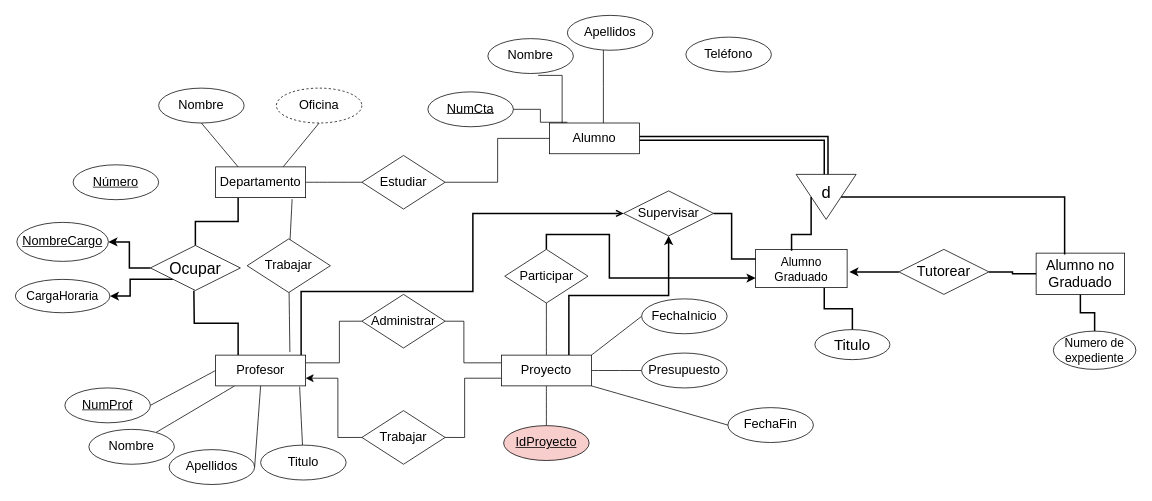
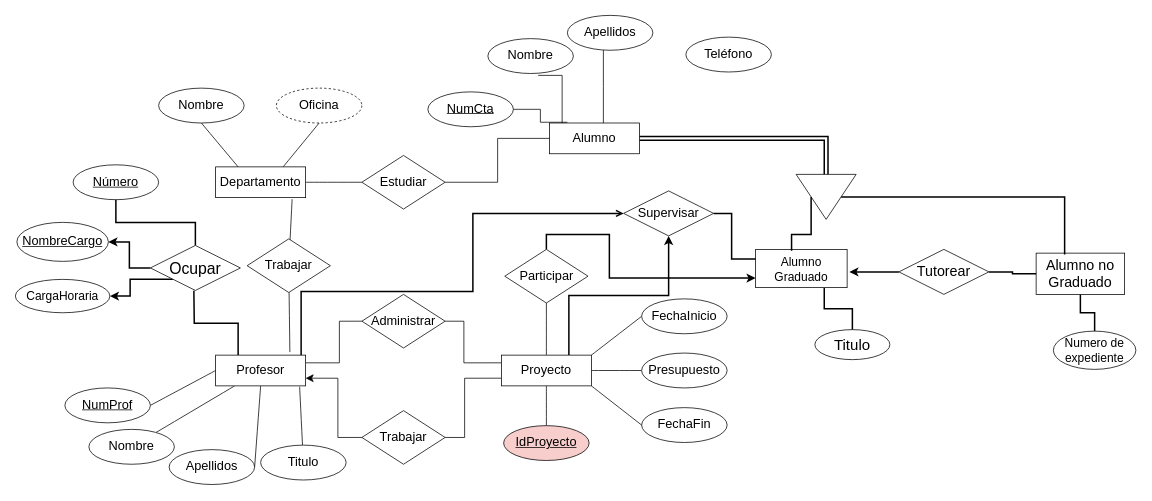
- <mxCell id="54" value="d" style="text;html=1;align=center;verticalAlign=middle;resizable=0;points=[];autosize=1;strokeColor=none;fillColor=none;fontSize=22;" vertex="1" parent="1"><mxGeometry x="1086" y="238" width="30" height="38" as="geometry" /></mxCell>
- <mxCell id="68" style="edgeStyle=orthogonalEdgeStyle;rounded=0;orthogonalLoop=1;jettySize=auto;html=1;exitX=0.5;exitY=0;exitDx=0;exitDy=0;entryX=0.25;entryY=1;entryDx=0;entryDy=0;strokeWidth=2;endArrow=none;startFill=0;" edge="1" parent="1" source="71" target="6"><mxGeometry relative="1" as="geometry" /></mxCell>
+ <mxCell id="68" style="edgeStyle=orthogonalEdgeStyle;rounded=0;orthogonalLoop=1;jettySize=auto;html=1;exitX=0.5;exitY=0;exitDx=0;exitDy=0;strokeWidth=2;endArrow=none;startFill=0;" edge="1" parent="1" source="71" target="40"><mxGeometry relative="1" as="geometry" /></mxCell>
- <mxCell id="47" value="&lt;font style=&quot;font-size: 17px;&quot;&gt;FechaFin&lt;/font&gt;" style="ellipse;whiteSpace=wrap;html=1;" vertex="1" parent="1"><mxGeometry x="970" y="543" width="114" height="46.5" as="geometry" /></mxCell>
+ <mxCell id="47" value="&lt;font style=&quot;font-size: 17px;&quot;&gt;FechaFin&lt;/font&gt;" style="ellipse;whiteSpace=wrap;html=1;" vertex="1" parent="1"><mxGeometry x="855" y="543" width="114" height="46.5" as="geometry" /></mxCell>
